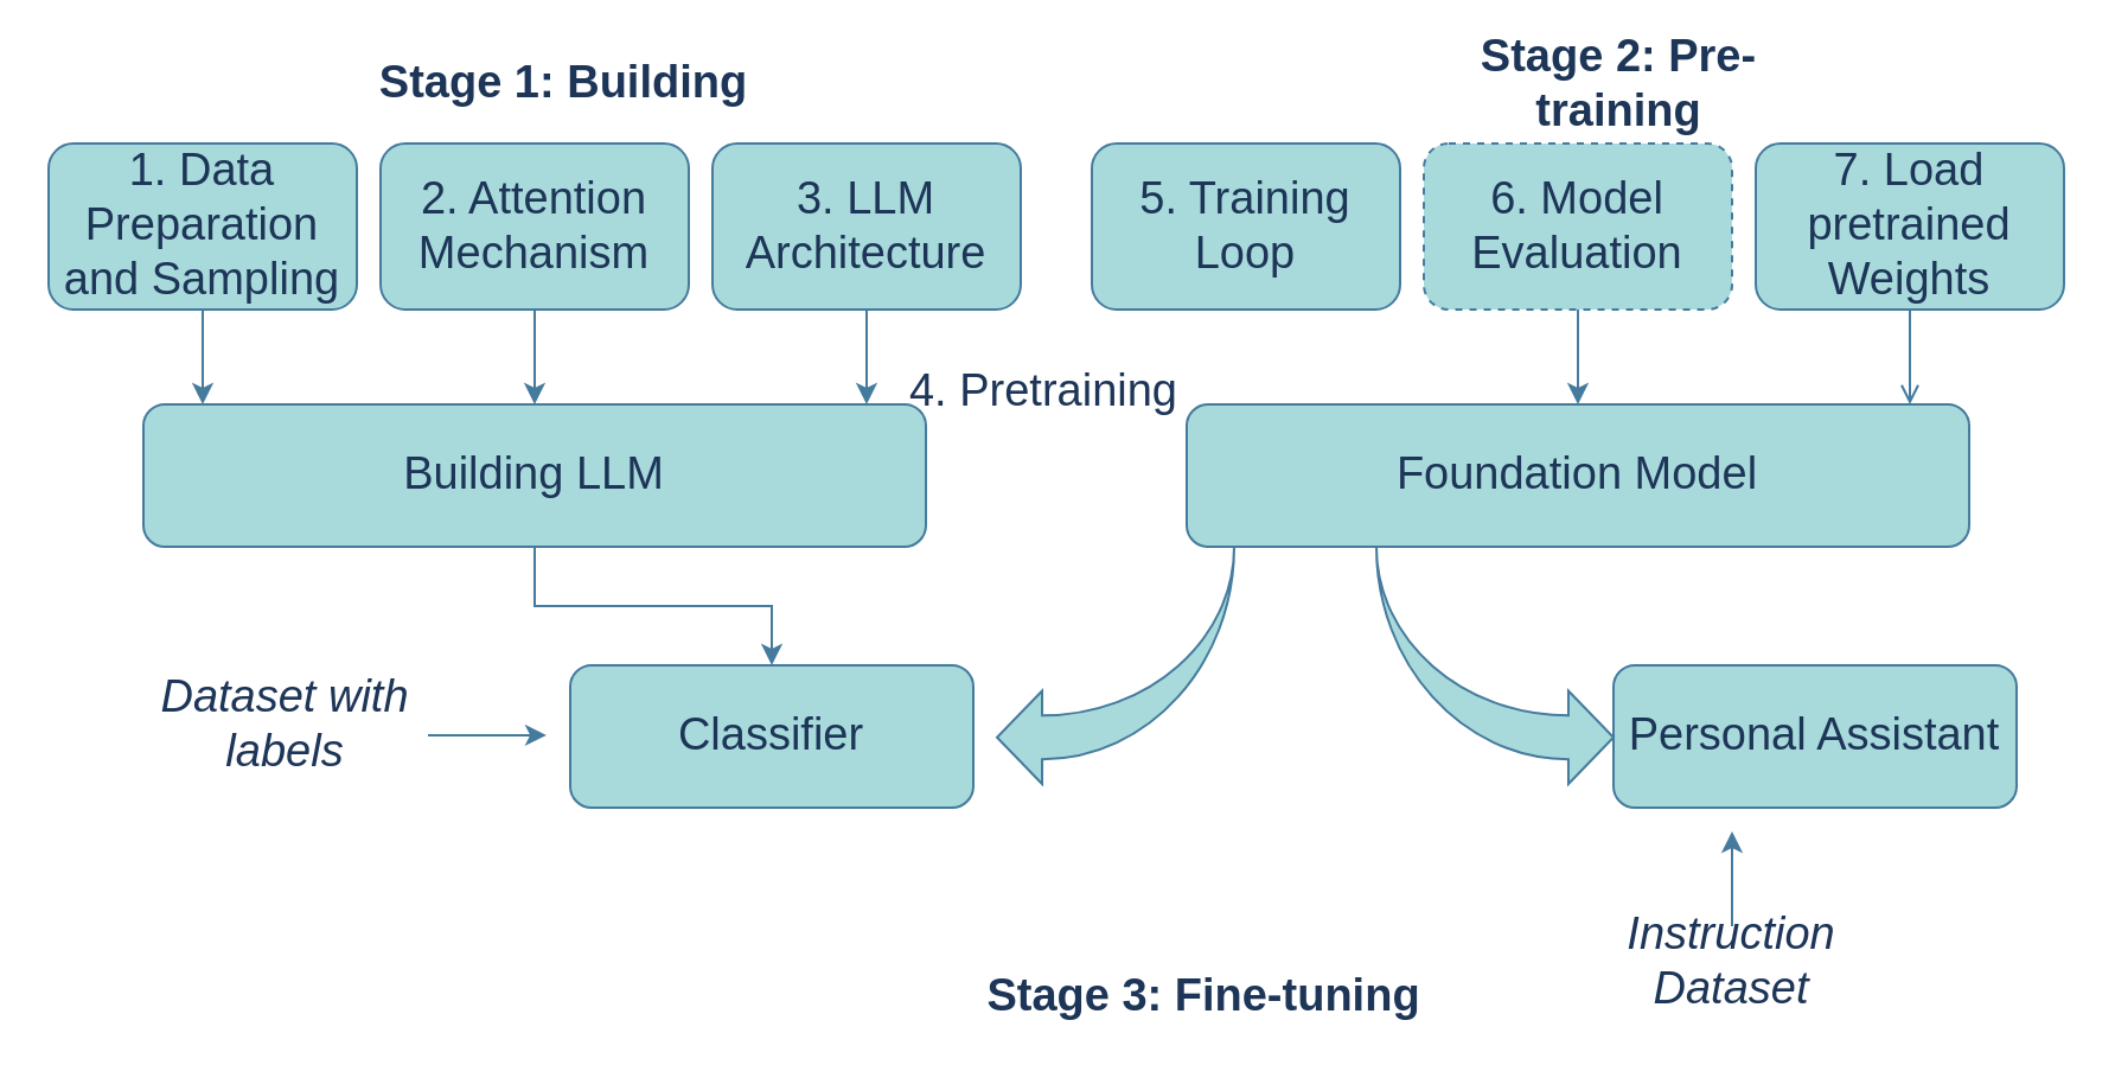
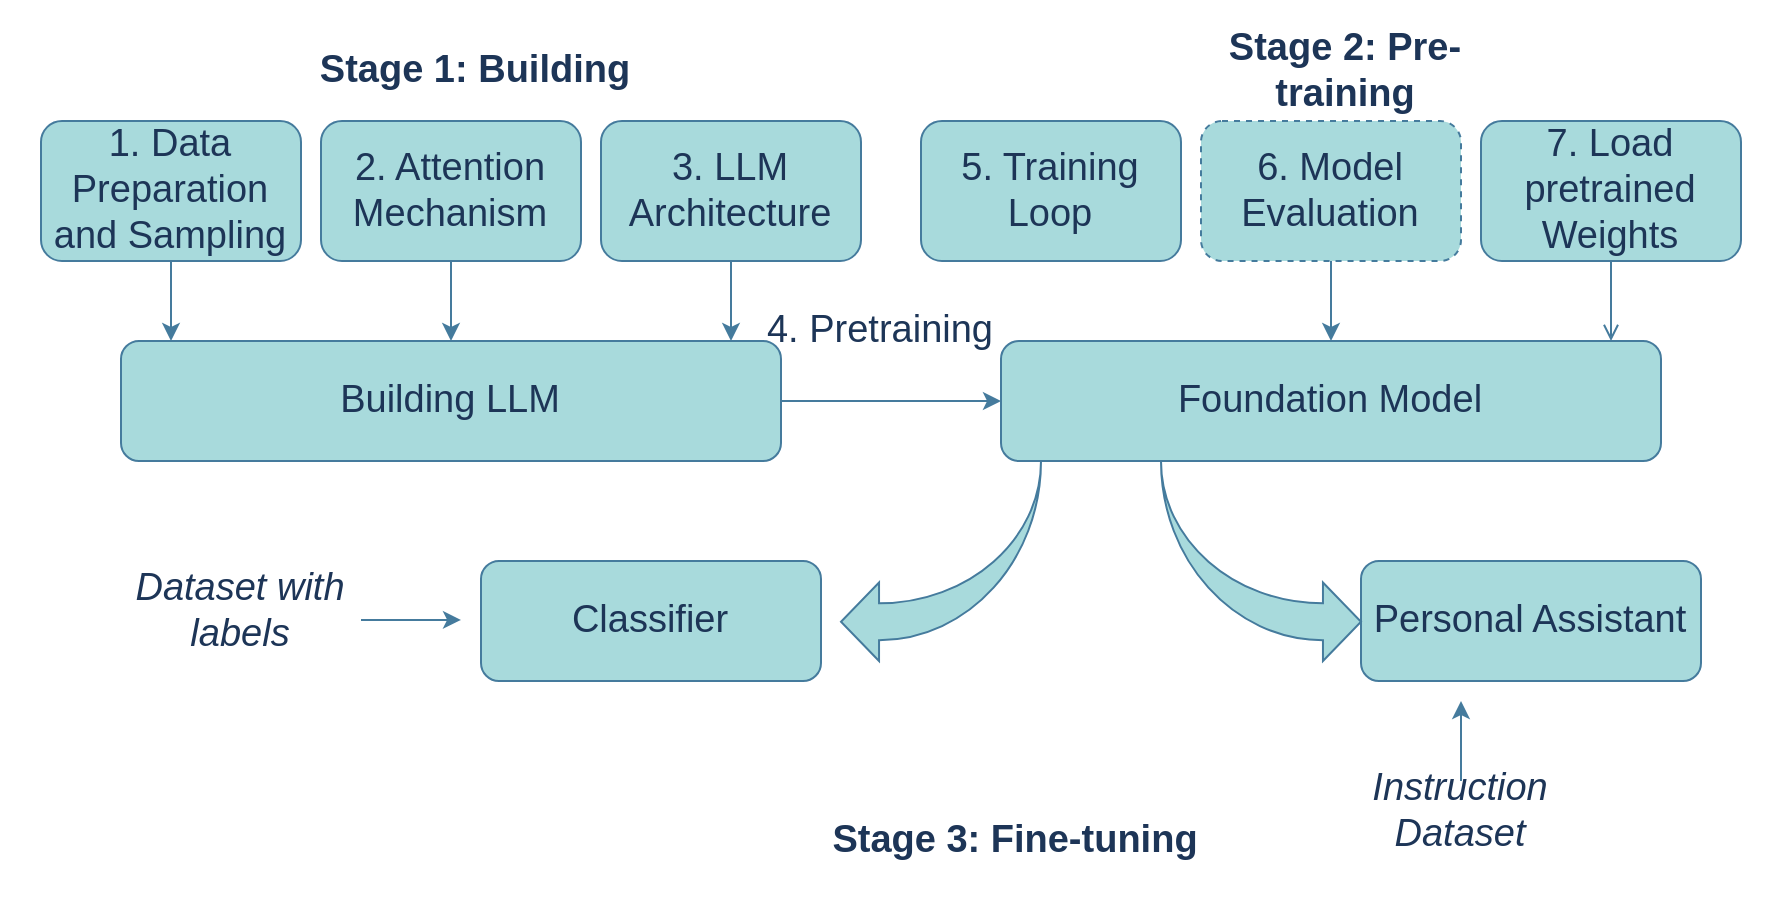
- <mxCell id="22" value="&lt;b&gt;Stage 2: Pre-training&lt;/b&gt;" style="text;html=1;align=center;verticalAlign=middle;whiteSpace=wrap;rounded=0;fontSize=19;labelBackgroundColor=none;fontColor=#1D3557;" vertex="1" parent="1"><mxGeometry x="590" y="20" width="185" height="30" as="geometry" /></mxCell>
+ <mxCell id="22" value="&lt;b&gt;Stage 2: Pre-training&lt;/b&gt;" style="text;html=1;align=center;verticalAlign=middle;whiteSpace=wrap;rounded=0;fontSize=19;labelBackgroundColor=none;fontColor=#1D3557;" vertex="1" parent="1"><mxGeometry x="580" y="20" width="185" height="30" as="geometry" /></mxCell>
- <mxCell id="9" style="edgeStyle=orthogonalEdgeStyle;rounded=0;orthogonalLoop=1;jettySize=auto;html=1;fontSize=19;labelBackgroundColor=none;strokeColor=#457B9D;fontColor=default;" edge="1" parent="1" source="10" target="17"><mxGeometry relative="1" as="geometry" /></mxCell>
+ <mxCell id="9" style="edgeStyle=orthogonalEdgeStyle;rounded=0;orthogonalLoop=1;jettySize=auto;html=1;entryX=0;entryY=0.5;entryDx=0;entryDy=0;fontSize=19;labelBackgroundColor=none;strokeColor=#457B9D;fontColor=default;" edge="1" parent="1" source="10" target="11"><mxGeometry relative="1" as="geometry" /></mxCell>
